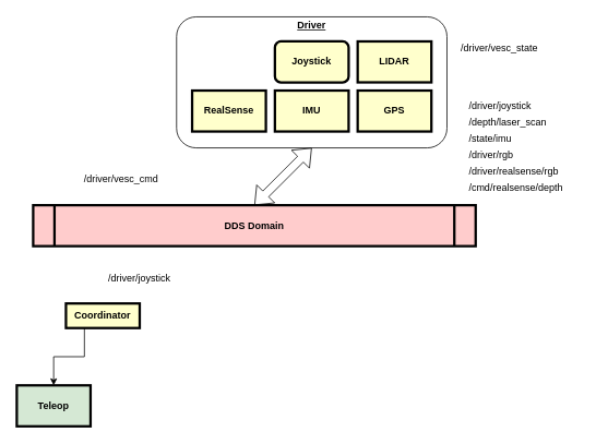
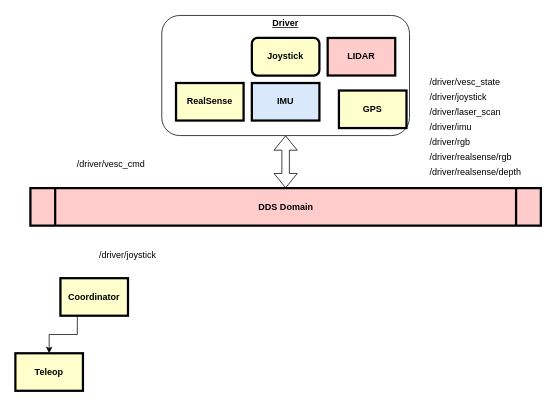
- <mxCell id="10" value="/driver/vesc_state" style="text;spacingTop=-5;align=left;" vertex="1" parent="1"><mxGeometry x="560" y="50" width="122.5" height="20" as="geometry" /></mxCell>
+ <mxCell id="10" value="/driver/vesc_state" style="text;spacingTop=-5;align=left;" vertex="1" parent="1"><mxGeometry x="570" y="100" width="122.5" height="20" as="geometry" /></mxCell>
- <mxCell id="6" value="LIDAR" style="whiteSpace=wrap;align=center;verticalAlign=middle;fontStyle=1;strokeWidth=3;fillColor=#FFFFCC" vertex="1" parent="1"><mxGeometry x="436" y="50" width="90" height="50" as="geometry" /></mxCell>
+ <mxCell id="6" value="LIDAR" style="whiteSpace=wrap;align=center;verticalAlign=middle;fontStyle=1;strokeWidth=3;fillColor=#ffcccc;" vertex="1" parent="1"><mxGeometry x="436" y="50" width="90" height="50" as="geometry" /></mxCell>
- <mxCell id="8" value="IMU" style="whiteSpace=wrap;align=center;verticalAlign=middle;fontStyle=1;strokeWidth=3;fillColor=#FFFFCC" vertex="1" parent="1"><mxGeometry x="335" y="110" width="90" height="50" as="geometry" /></mxCell>
+ <mxCell id="8" value="IMU" style="whiteSpace=wrap;align=center;verticalAlign=middle;fontStyle=1;strokeWidth=3;fillColor=#dae8fc;" vertex="1" parent="1"><mxGeometry x="335" y="110" width="90" height="50" as="geometry" /></mxCell>
- <mxCell id="9" value="GPS" style="whiteSpace=wrap;align=center;verticalAlign=middle;fontStyle=1;strokeWidth=3;fillColor=#FFFFCC" vertex="1" parent="1"><mxGeometry x="436" y="110" width="90" height="50" as="geometry" /></mxCell>
+ <mxCell id="9" value="GPS" style="whiteSpace=wrap;align=center;verticalAlign=middle;fontStyle=1;strokeWidth=3;fillColor=#FFFFCC" vertex="1" parent="1"><mxGeometry x="451" y="120" width="90" height="50" as="geometry" /></mxCell>
- <mxCell id="12" value="/depth/laser_scan" style="text;spacingTop=-5;align=left;" vertex="1" parent="1"><mxGeometry x="570" y="140" width="122.5" height="20" as="geometry" /></mxCell>
+ <mxCell id="12" value="/driver/laser_scan" style="text;spacingTop=-5;align=left;" vertex="1" parent="1"><mxGeometry x="570" y="140" width="122.5" height="20" as="geometry" /></mxCell>
- <mxCell id="13" value="/state/imu" style="text;spacingTop=-5;align=left;" vertex="1" parent="1"><mxGeometry x="570" y="160" width="122.5" height="20" as="geometry" /></mxCell>
+ <mxCell id="13" value="/driver/imu" style="text;spacingTop=-5;align=left;" vertex="1" parent="1"><mxGeometry x="570" y="160" width="122.5" height="20" as="geometry" /></mxCell>
- <mxCell id="16" value="/cmd/realsense/depth" style="text;spacingTop=-5;align=left;" vertex="1" parent="1"><mxGeometry x="570" y="220" width="140" height="20" as="geometry" /></mxCell>
+ <mxCell id="16" value="/driver/realsense/depth" style="text;spacingTop=-5;align=left;" vertex="1" parent="1"><mxGeometry x="570" y="220" width="140" height="20" as="geometry" /></mxCell>
- <mxCell id="4" value="DDS Domain" style="shape=process;whiteSpace=wrap;align=center;verticalAlign=middle;size=0.048;fontStyle=1;strokeWidth=3;fillColor=#FFCCCC" vertex="1" parent="1"><mxGeometry x="40" y="250" width="540" height="50" as="geometry" /></mxCell>
+ <mxCell id="4" value="DDS Domain" style="shape=process;whiteSpace=wrap;align=center;verticalAlign=middle;size=0.048;fontStyle=1;strokeWidth=3;fillColor=#FFCCCC" vertex="1" parent="1"><mxGeometry x="40" y="250" width="680" height="50" as="geometry" /></mxCell>
- <mxCell id="18" value="Coordinator" style="whiteSpace=wrap;align=center;verticalAlign=middle;fontStyle=1;strokeWidth=3;fillColor=#FFFFCC" vertex="1" parent="1"><mxGeometry x="80" y="370" width="90" height="30" as="geometry" /></mxCell>
+ <mxCell id="18" value="Coordinator" style="whiteSpace=wrap;align=center;verticalAlign=middle;fontStyle=1;strokeWidth=3;fillColor=#FFFFCC" vertex="1" parent="1"><mxGeometry x="80" y="370" width="90" height="50" as="geometry" /></mxCell>
- <mxCell id="20" value="Teleop" style="whiteSpace=wrap;align=center;verticalAlign=middle;fontStyle=1;strokeWidth=3;fillColor=#d5e8d4;" vertex="1" parent="1"><mxGeometry x="20" y="470" width="90" height="50" as="geometry" /></mxCell>
+ <mxCell id="20" value="Teleop" style="whiteSpace=wrap;align=center;verticalAlign=middle;fontStyle=1;strokeWidth=3;fillColor=#FFFFCC" vertex="1" parent="1"><mxGeometry x="20" y="470" width="90" height="50" as="geometry" /></mxCell>
